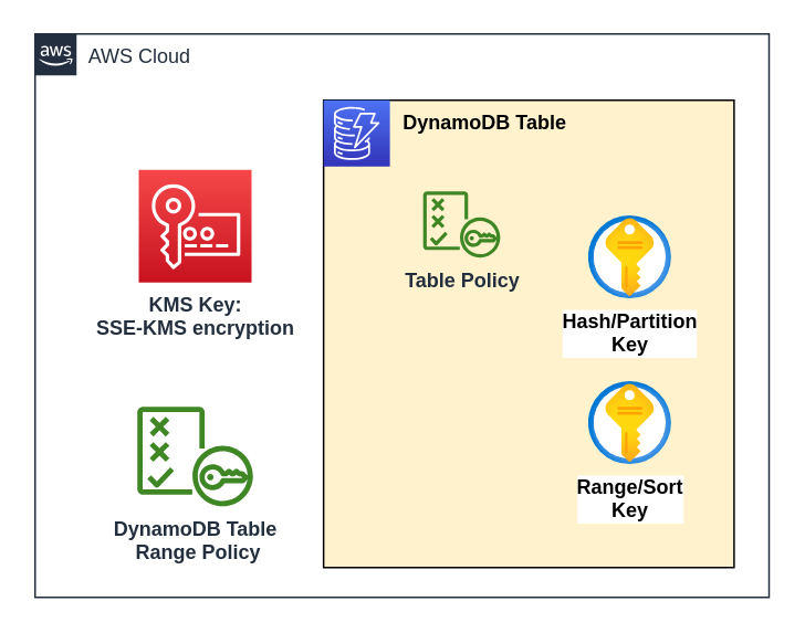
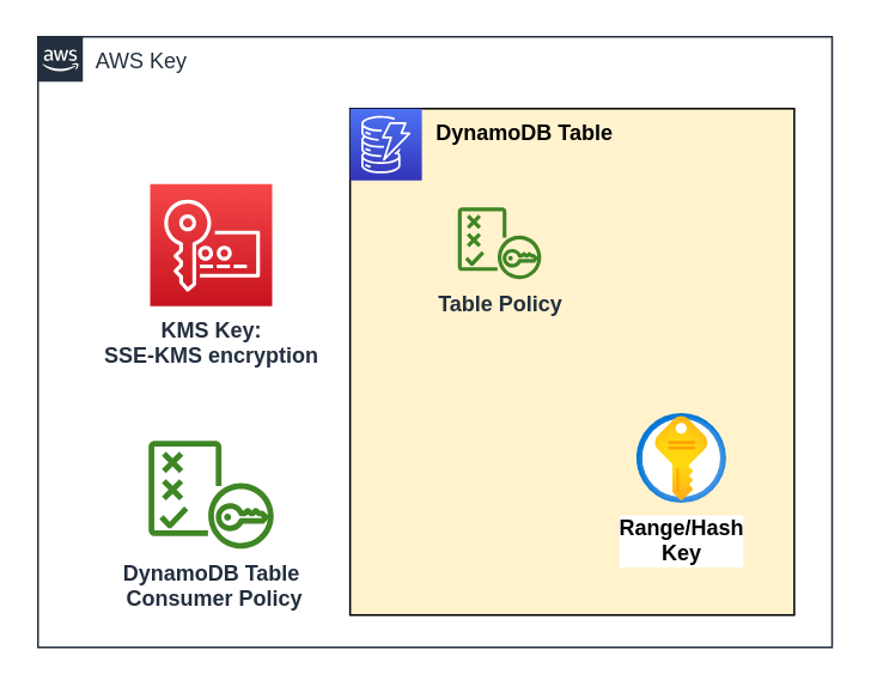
- <mxCell id="2" value="AWS Cloud" style="points=[[0,0],[0.25,0],[0.5,0],[0.75,0],[1,0],[1,0.25],[1,0.5],[1,0.75],[1,1],[0.75,1],[0.5,1],[0.25,1],[0,1],[0,0.75],[0,0.5],[0,0.25]];outlineConnect=0;gradientColor=none;html=1;whiteSpace=wrap;fontSize=12;fontStyle=0;shape=mxgraph.aws4.group;grIcon=mxgraph.aws4.group_aws_cloud_alt;strokeColor=#232F3E;fillColor=none;verticalAlign=top;align=left;spacingLeft=30;fontColor=#232F3E;dashed=0;labelBackgroundColor=none;container=1;pointerEvents=0;collapsible=0;recursiveResize=0;" parent="1" vertex="1"><mxGeometry x="20.5" y="20" width="442.5" height="340" as="geometry" /></mxCell>
+ <mxCell id="2" value="AWS Key" style="points=[[0,0],[0.25,0],[0.5,0],[0.75,0],[1,0],[1,0.25],[1,0.5],[1,0.75],[1,1],[0.75,1],[0.5,1],[0.25,1],[0,1],[0,0.75],[0,0.5],[0,0.25]];outlineConnect=0;gradientColor=none;html=1;whiteSpace=wrap;fontSize=12;fontStyle=0;shape=mxgraph.aws4.group;grIcon=mxgraph.aws4.group_aws_cloud_alt;strokeColor=#232F3E;fillColor=none;verticalAlign=top;align=left;spacingLeft=30;fontColor=#232F3E;dashed=0;labelBackgroundColor=none;container=1;pointerEvents=0;collapsible=0;recursiveResize=0;" parent="1" vertex="1"><mxGeometry x="20.5" y="20" width="442.5" height="340" as="geometry" /></mxCell>
- <mxCell id="7" value="Hash/Partition &lt;br&gt;Key" style="aspect=fixed;html=1;points=[];align=center;image;fontSize=12;image=img/lib/azure2/security/Key_Vaults.svg;fontStyle=1" vertex="1" parent="2"><mxGeometry x="333.92" y="110" width="50" height="50" as="geometry" /></mxCell>
- <mxCell id="8" value="Range/Sort &lt;br&gt;Key" style="aspect=fixed;html=1;points=[];align=center;image;fontSize=12;image=img/lib/azure2/security/Key_Vaults.svg;fontStyle=1" vertex="1" parent="2"><mxGeometry x="333.92" y="210" width="50" height="50" as="geometry" /></mxCell>
+ <mxCell id="8" value="Range/Hash &lt;br&gt;Key" style="aspect=fixed;html=1;points=[];align=center;image;fontSize=12;image=img/lib/azure2/security/Key_Vaults.svg;fontStyle=1" vertex="1" parent="2"><mxGeometry x="333.92" y="210" width="50" height="50" as="geometry" /></mxCell>
- <mxCell id="4" value="DynamoDB Table&lt;br&gt;&amp;nbsp;Range Policy" style="sketch=0;outlineConnect=0;fontColor=#232F3E;gradientColor=none;fillColor=#3F8624;strokeColor=none;dashed=0;verticalLabelPosition=bottom;verticalAlign=top;align=center;html=1;fontSize=12;fontStyle=1;aspect=fixed;pointerEvents=1;shape=mxgraph.aws4.policy;" parent="2" vertex="1"><mxGeometry x="61.575" y="225" width="69.85" height="60" as="geometry" /></mxCell>
+ <mxCell id="4" value="DynamoDB Table&lt;br&gt;&amp;nbsp;Consumer Policy" style="sketch=0;outlineConnect=0;fontColor=#232F3E;gradientColor=none;fillColor=#3F8624;strokeColor=none;dashed=0;verticalLabelPosition=bottom;verticalAlign=top;align=center;html=1;fontSize=12;fontStyle=1;aspect=fixed;pointerEvents=1;shape=mxgraph.aws4.policy;" parent="2" vertex="1"><mxGeometry x="61.575" y="225" width="69.85" height="60" as="geometry" /></mxCell>
